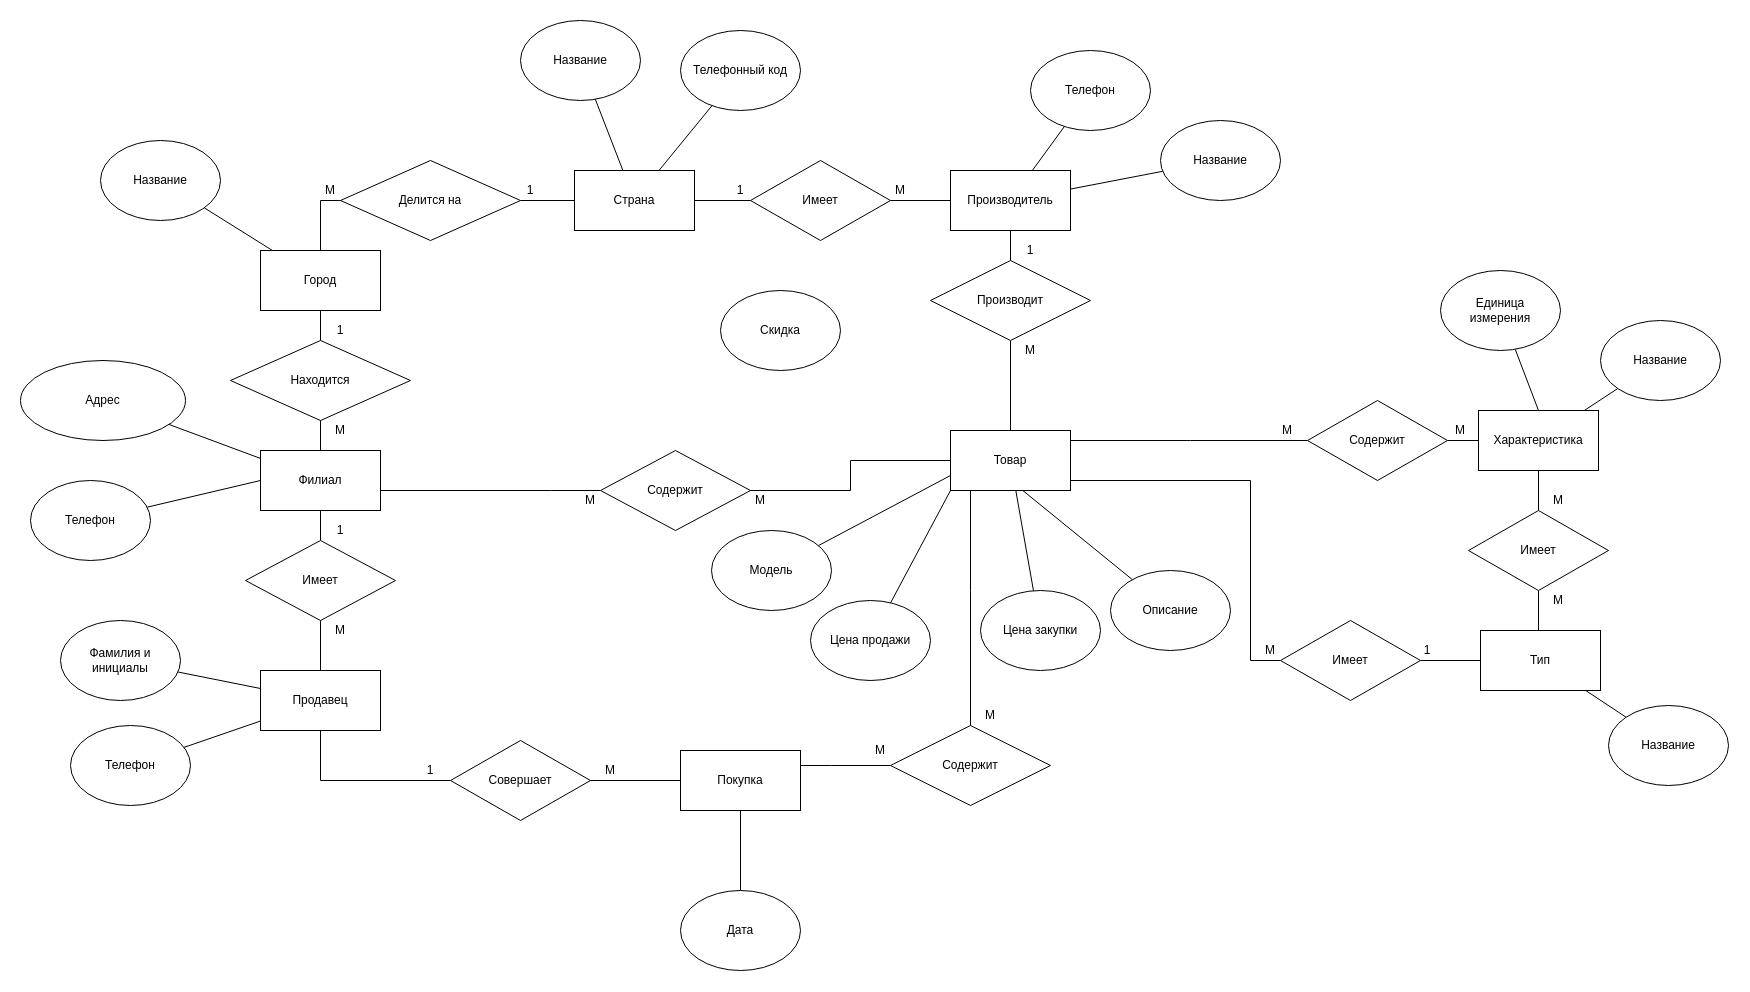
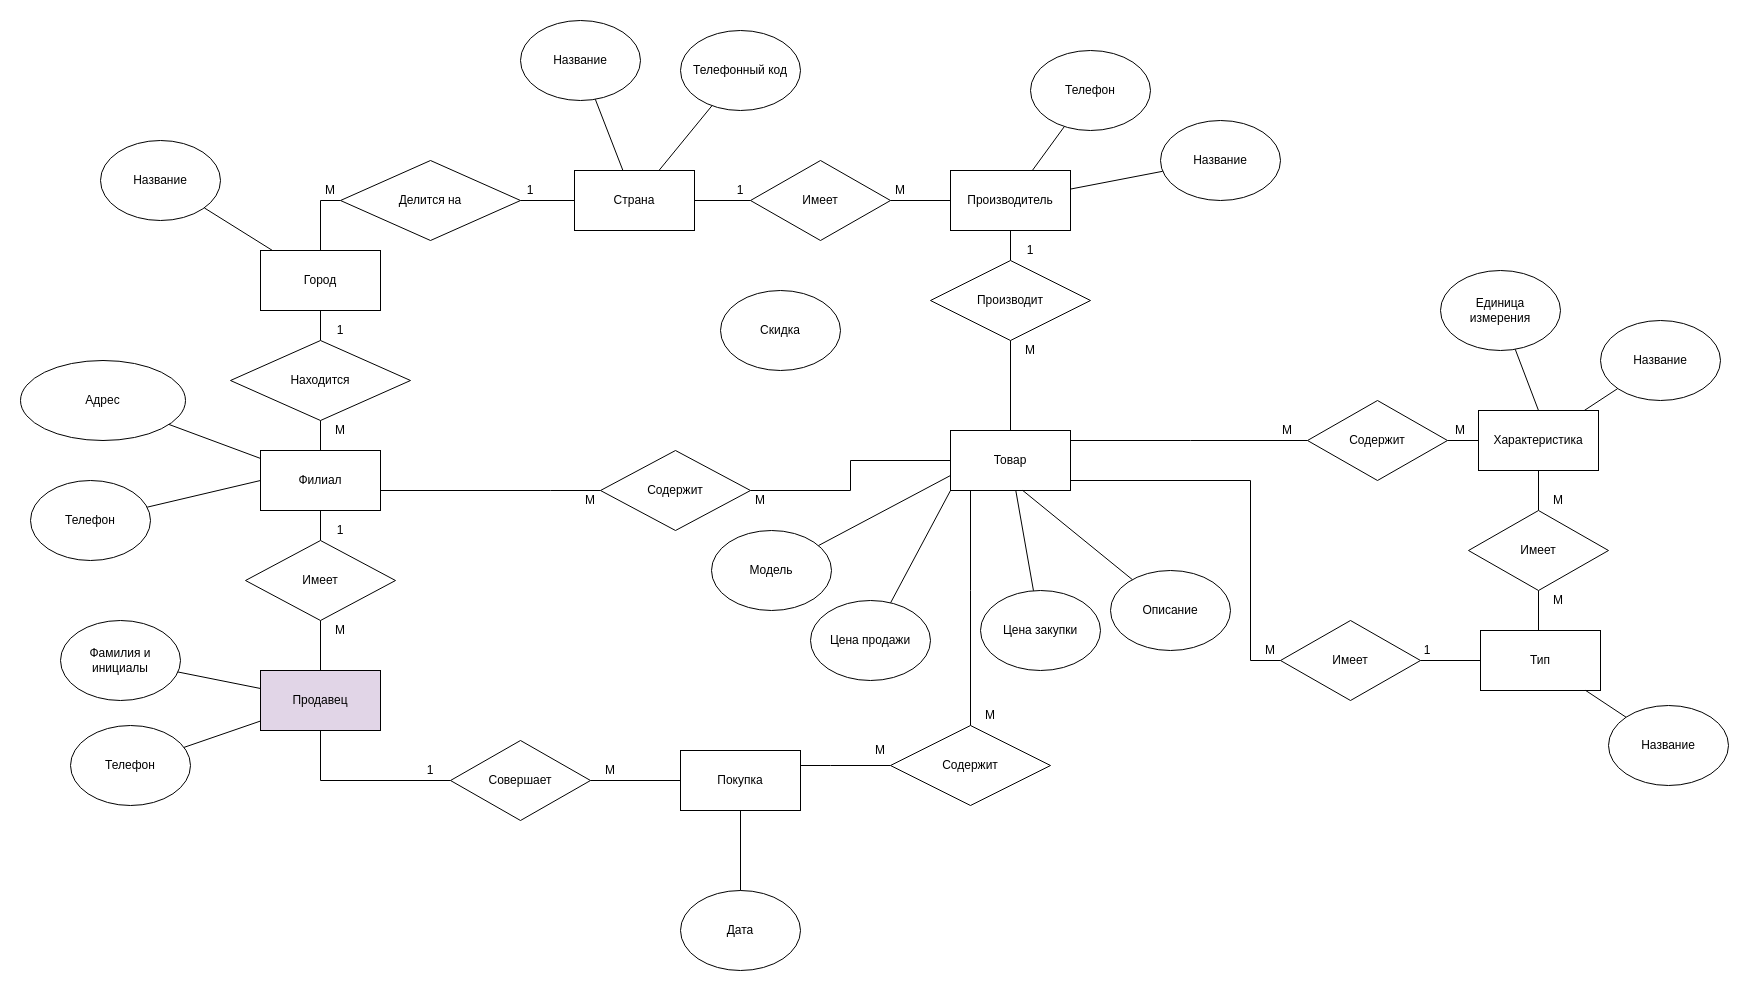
- <mxCell id="24" value="Продавец" style="rounded=0;whiteSpace=wrap;html=1;" parent="1" vertex="1"><mxGeometry x="260" y="670" width="120" height="60" as="geometry" /></mxCell>
+ <mxCell id="24" value="Продавец" style="rounded=0;whiteSpace=wrap;html=1;fillColor=#e1d5e7;" parent="1" vertex="1"><mxGeometry x="260" y="670" width="120" height="60" as="geometry" /></mxCell>
